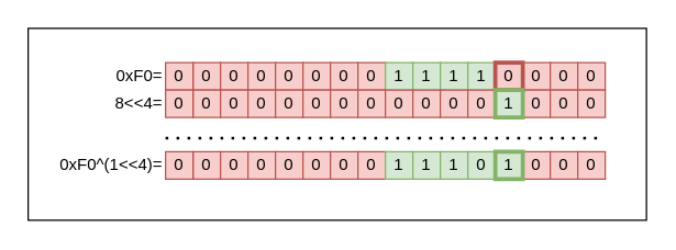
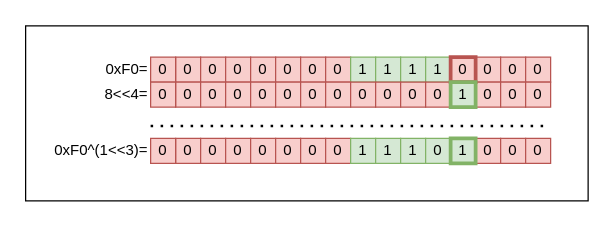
- <mxCell id="51" value="0xF0^(1&amp;lt;&amp;lt;4)=" style="text;html=1;strokeColor=none;fillColor=none;align=right;verticalAlign=middle;whiteSpace=wrap;rounded=0;" vertex="1" parent="1"><mxGeometry x="40" y="105" width="80" height="30" as="geometry" /></mxCell>
+ <mxCell id="51" value="0xF0^(1&amp;lt;&amp;lt;3)=" style="text;html=1;strokeColor=none;fillColor=none;align=right;verticalAlign=middle;whiteSpace=wrap;rounded=0;" vertex="1" parent="1"><mxGeometry x="40" y="105" width="80" height="30" as="geometry" /></mxCell>
